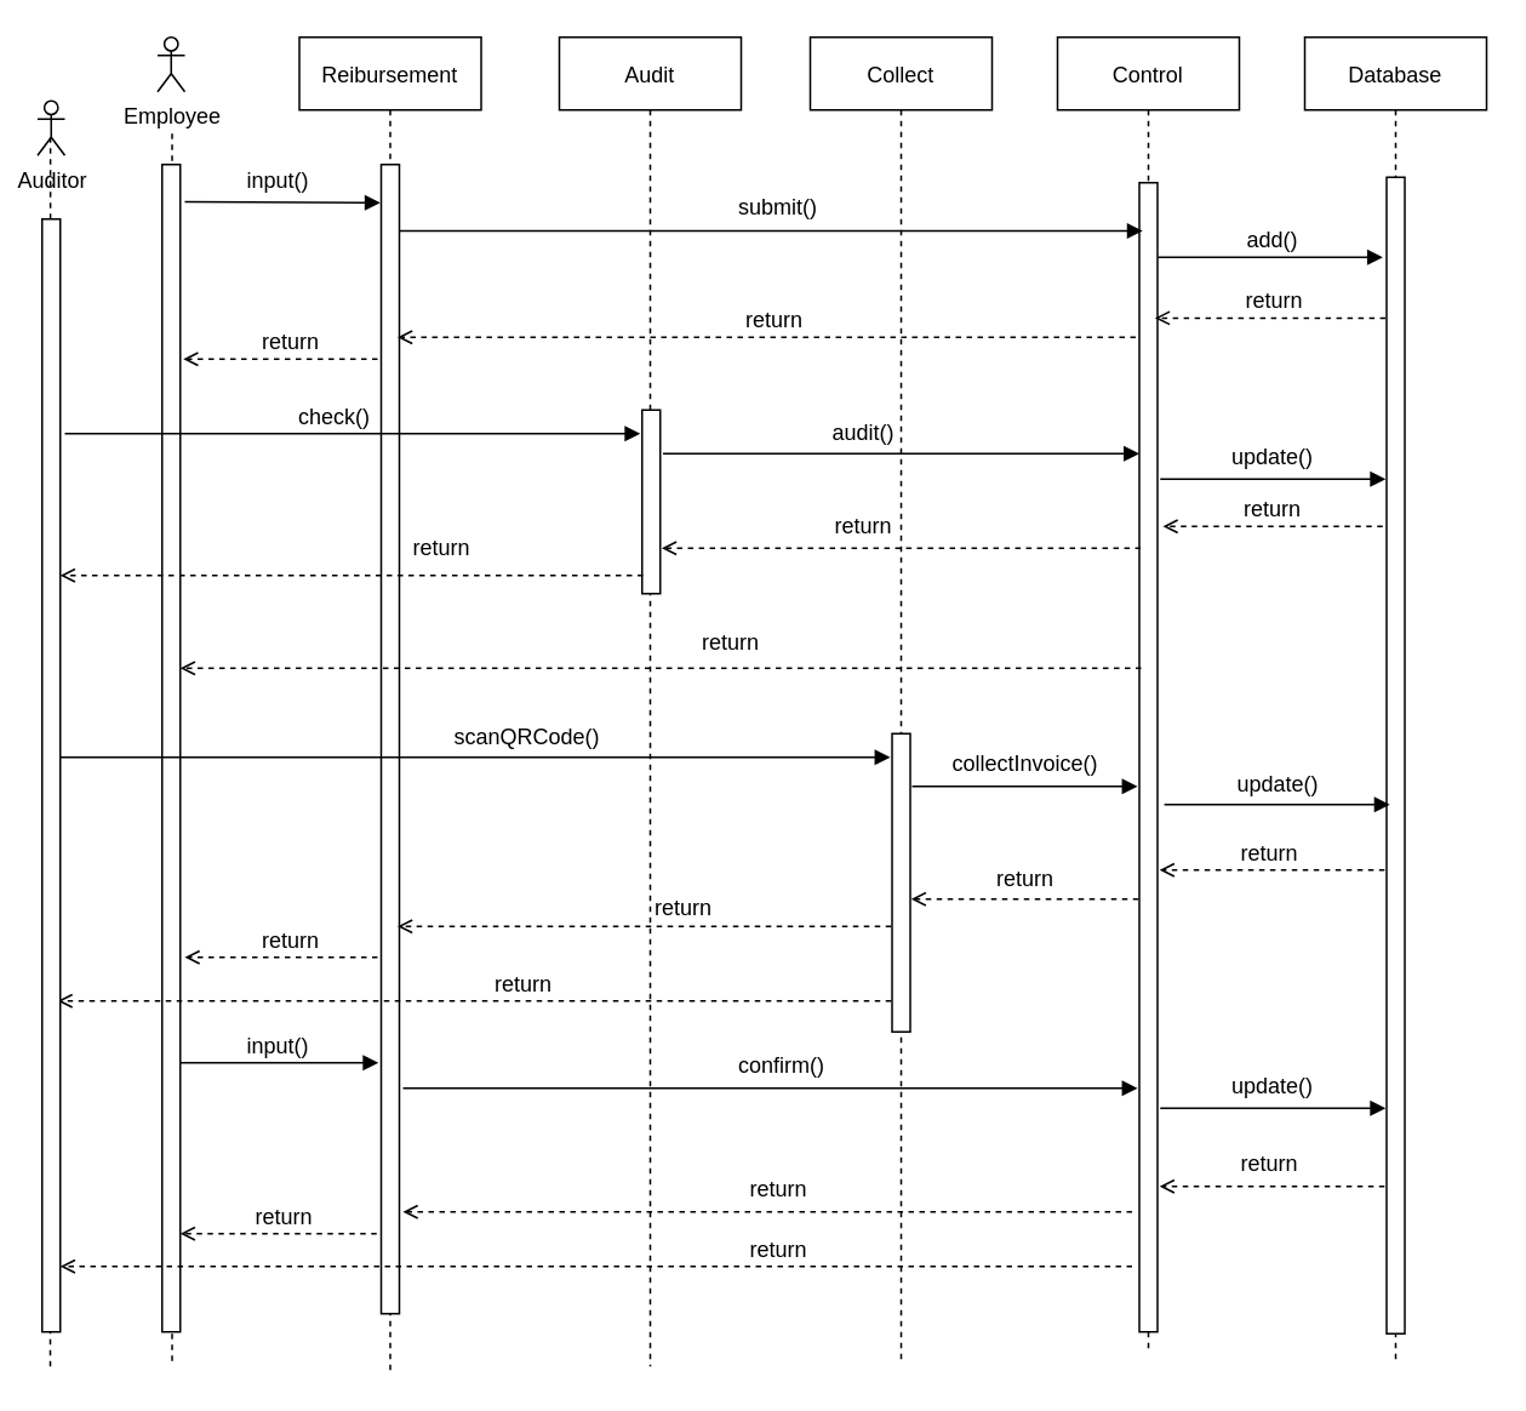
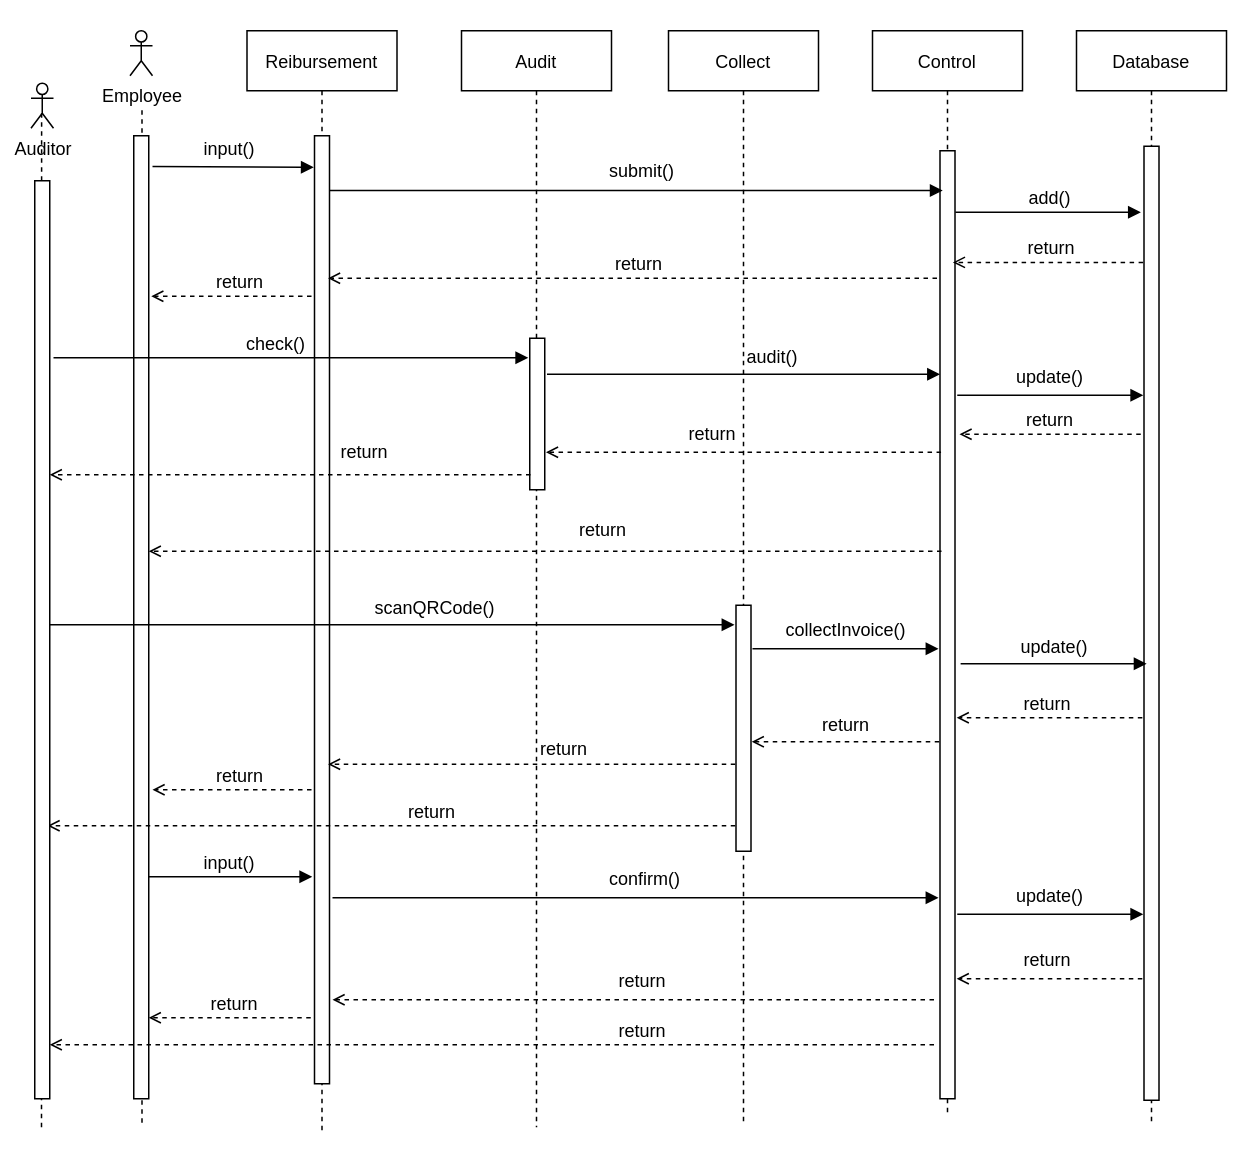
- <mxCell id="51" value="audit()" style="text;html=1;align=center;verticalAlign=middle;resizable=0;points=[];autosize=1;" parent="49" vertex="1"><mxGeometry x="7" y="209" width="44" height="18" as="geometry" /></mxCell>
+ <mxCell id="51" value="audit()" style="text;html=1;align=center;verticalAlign=middle;resizable=0;points=[];autosize=1;" parent="49" vertex="1"><mxGeometry x="47" y="209" width="44" height="18" as="geometry" /></mxCell>
